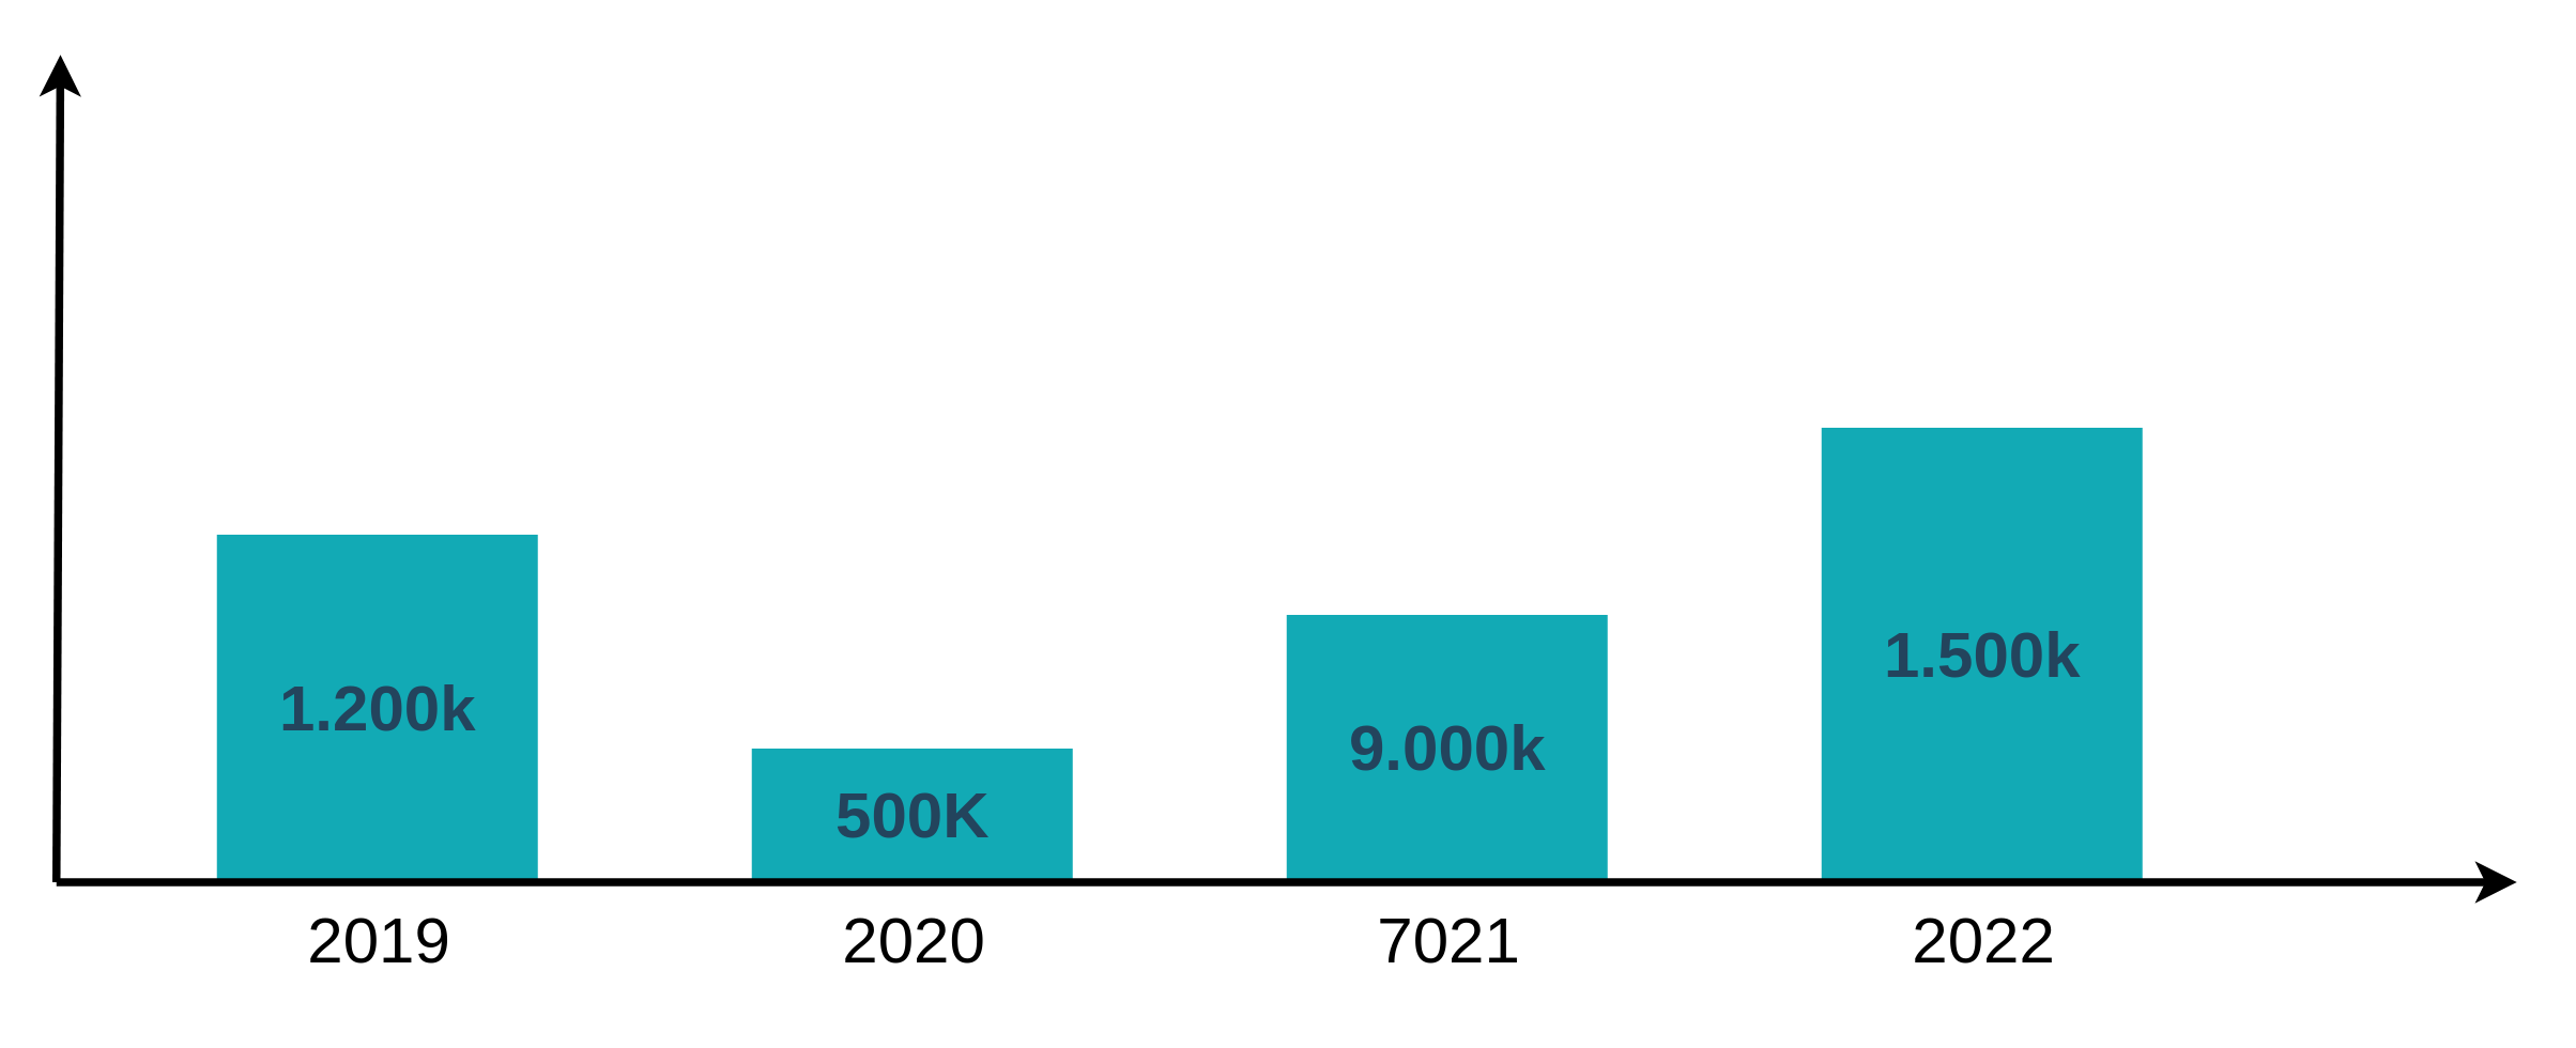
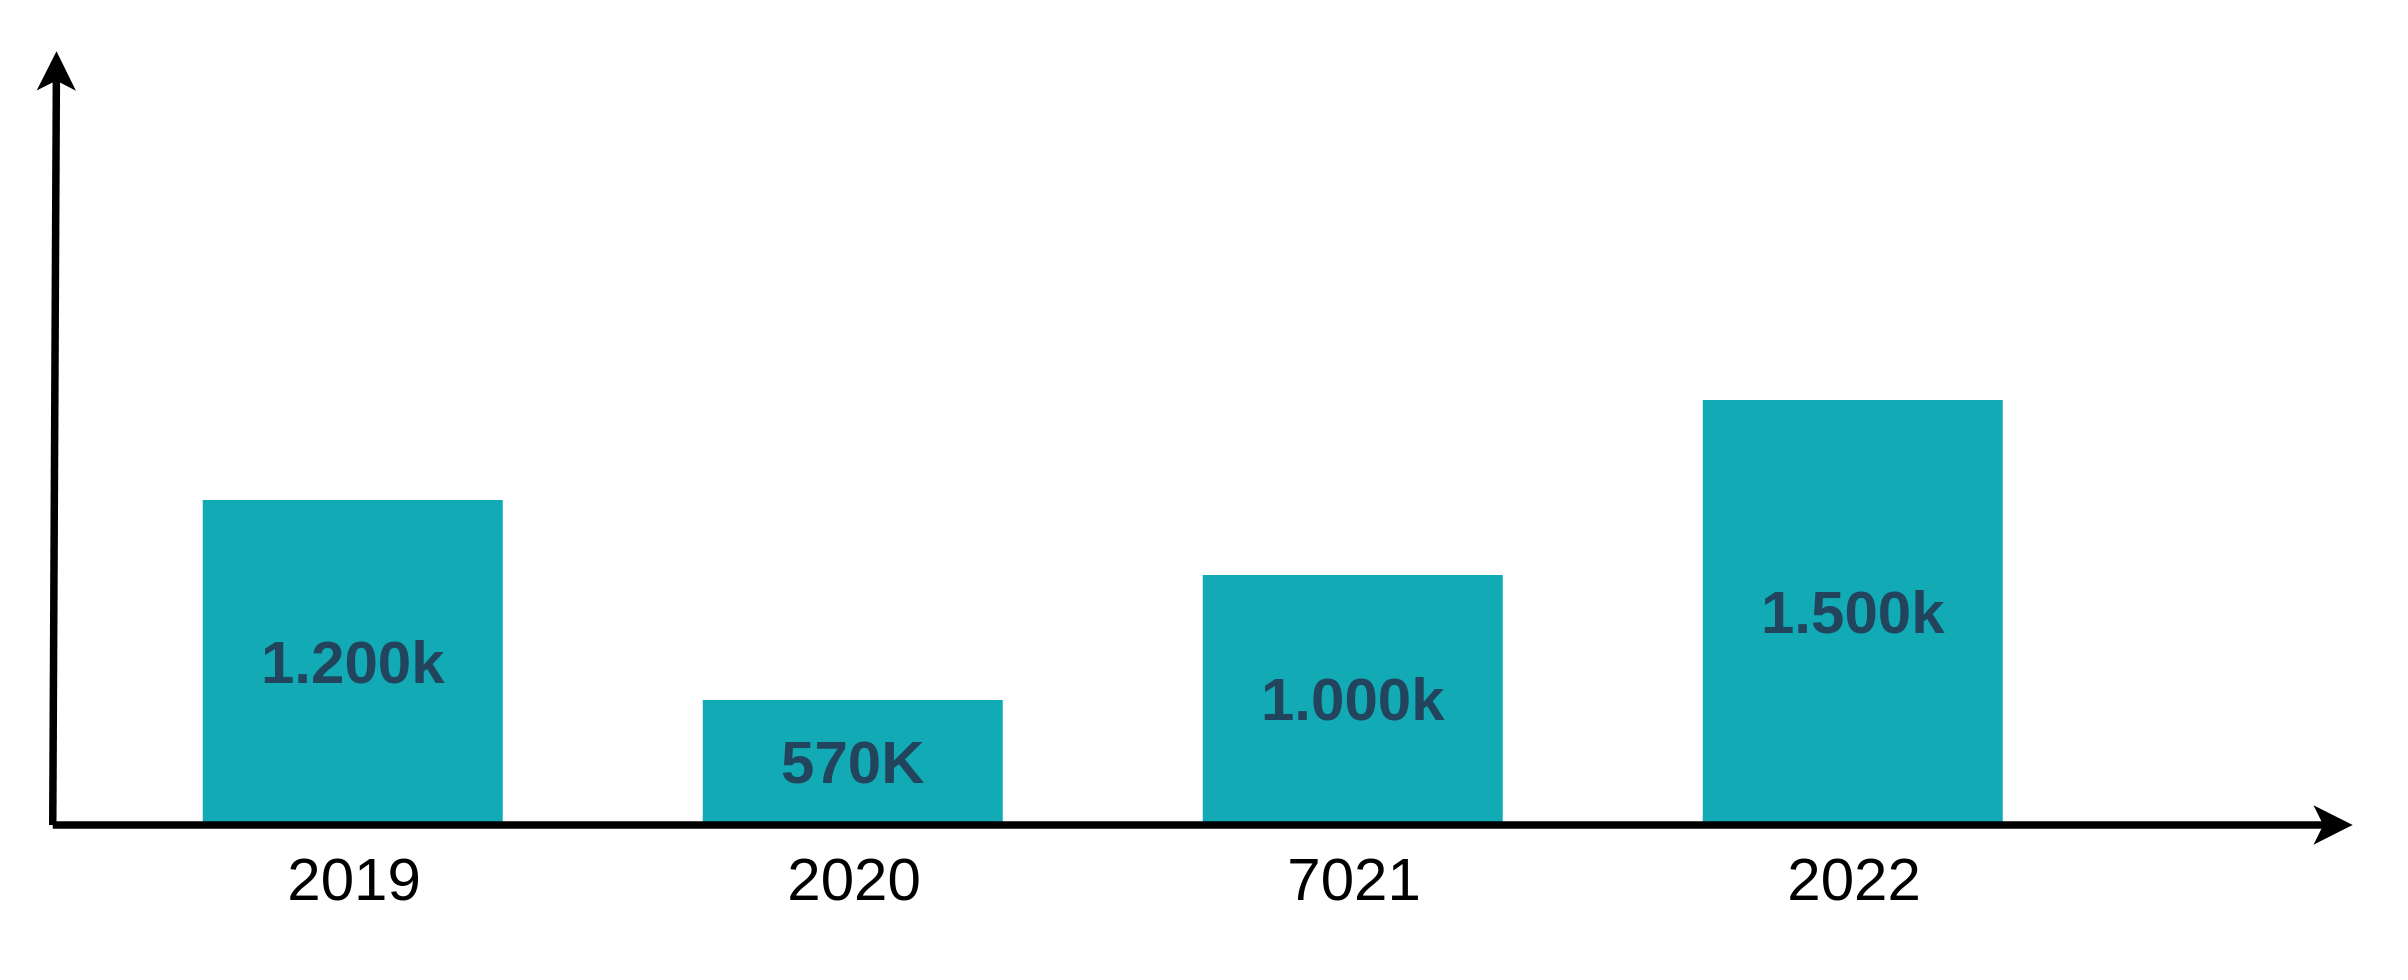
- <mxCell id="4" value="&lt;b&gt;&lt;font style=&quot;font-size: 24px;&quot;&gt;9.000k&lt;/font&gt;&lt;/b&gt;" style="whiteSpace=wrap;fillColor=#12AAB5;gradientColor=none;gradientDirection=east;strokeColor=none;html=1;fontColor=#23445d;" parent="1" vertex="1"><mxGeometry x="480.5" y="229.5" width="120" height="100" as="geometry" /></mxCell>
+ <mxCell id="4" value="&lt;b&gt;&lt;font style=&quot;font-size: 24px;&quot;&gt;1.000k&lt;/font&gt;&lt;/b&gt;" style="whiteSpace=wrap;fillColor=#12AAB5;gradientColor=none;gradientDirection=east;strokeColor=none;html=1;fontColor=#23445d;" parent="1" vertex="1"><mxGeometry x="480.5" y="229.5" width="120" height="100" as="geometry" /></mxCell>
- <mxCell id="3" value="&lt;b&gt;&lt;font style=&quot;font-size: 24px;&quot;&gt;500K&lt;/font&gt;&lt;/b&gt;" style="whiteSpace=wrap;fillColor=#12AAB5;gradientColor=none;gradientDirection=east;strokeColor=none;html=1;fontColor=#23445d;" parent="1" vertex="1"><mxGeometry x="280.5" y="279.5" width="120" height="50.0" as="geometry" /></mxCell>
+ <mxCell id="3" value="&lt;b&gt;&lt;font style=&quot;font-size: 24px;&quot;&gt;570K&lt;/font&gt;&lt;/b&gt;" style="whiteSpace=wrap;fillColor=#12AAB5;gradientColor=none;gradientDirection=east;strokeColor=none;html=1;fontColor=#23445d;" parent="1" vertex="1"><mxGeometry x="280.5" y="279.5" width="120" height="50.0" as="geometry" /></mxCell>
